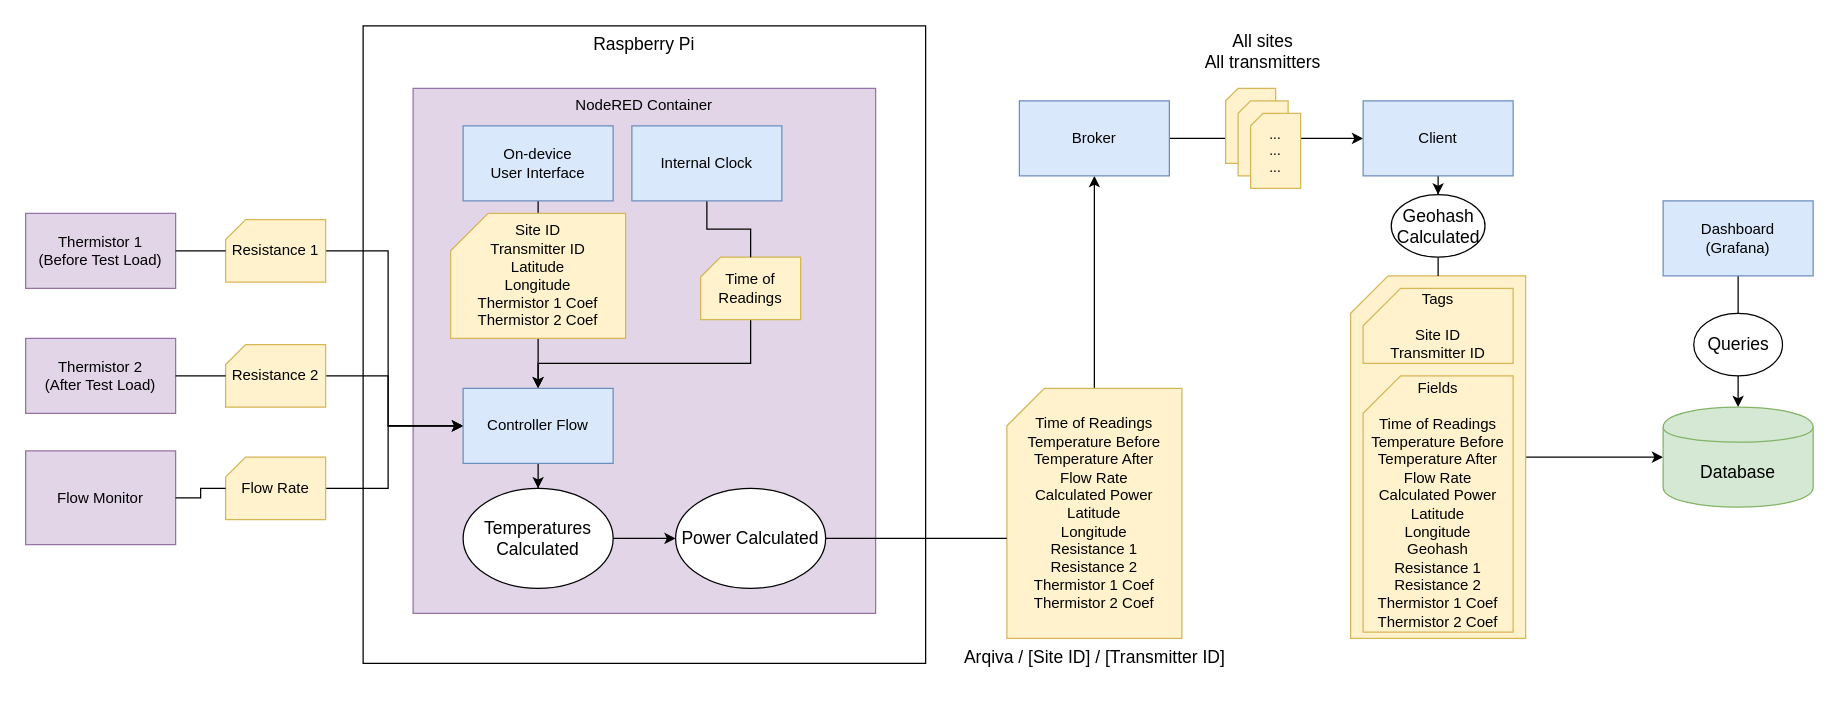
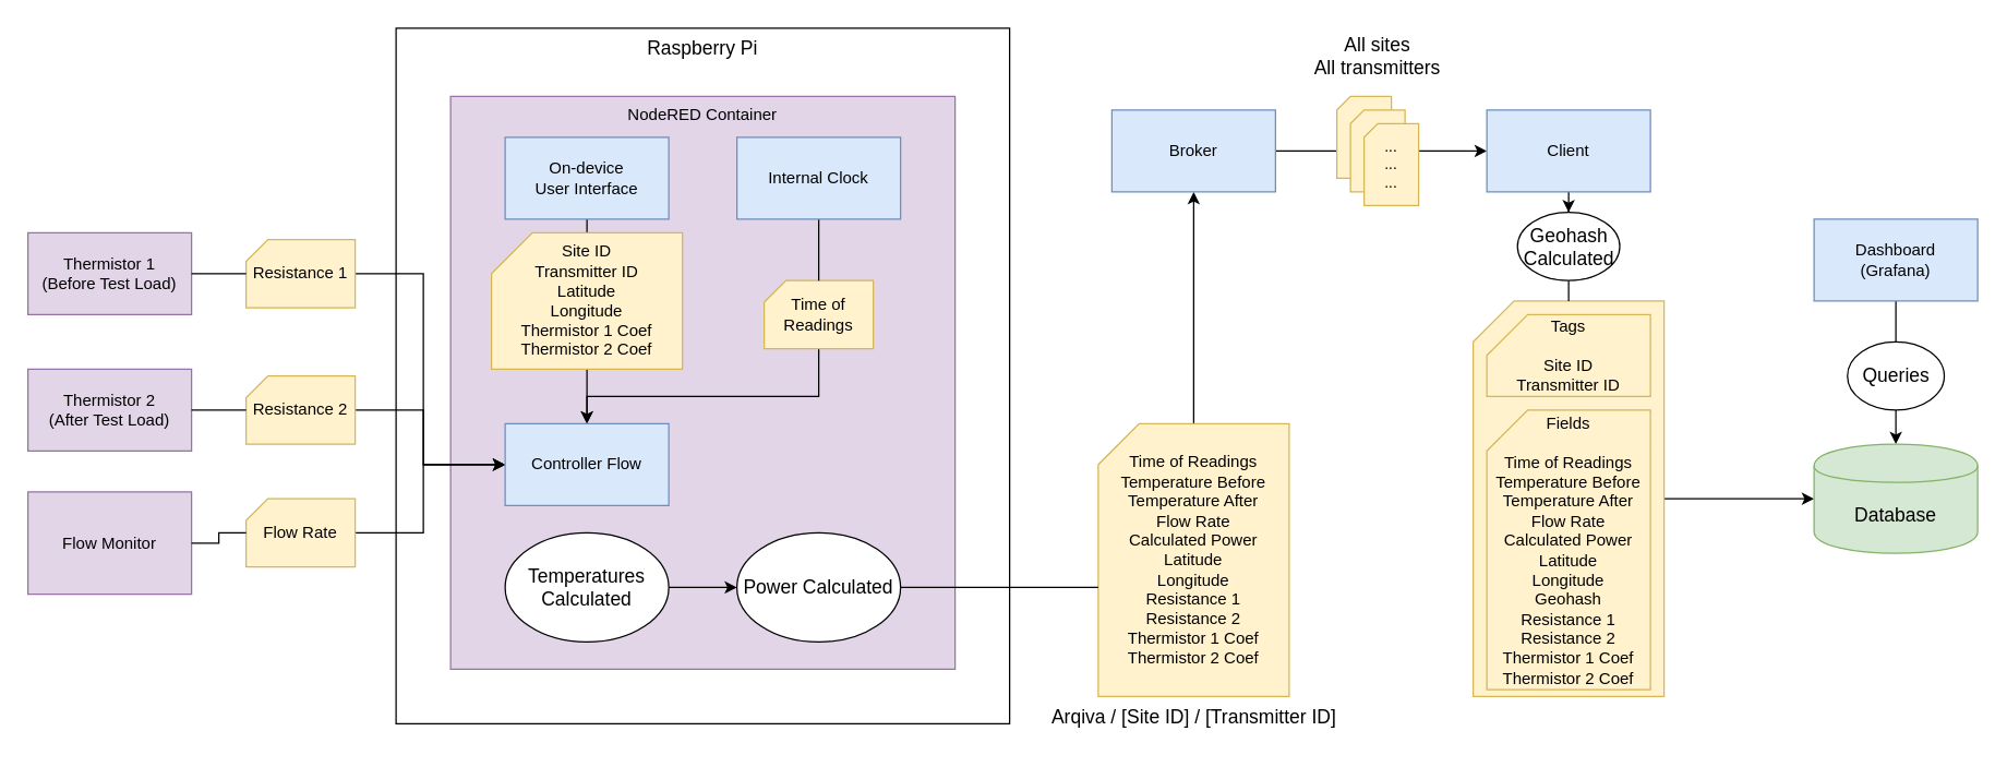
- <mxCell id="40" value="Internal Clock" style="rounded=0;whiteSpace=wrap;html=1;fillColor=#dae8fc;strokeColor=#6c8ebf;" parent="1" vertex="1"><mxGeometry x="505" y="100" width="120" height="60" as="geometry" /></mxCell>
+ <mxCell id="40" value="Internal Clock" style="rounded=0;whiteSpace=wrap;html=1;fillColor=#dae8fc;strokeColor=#6c8ebf;" parent="1" vertex="1"><mxGeometry x="540" y="100" width="120" height="60" as="geometry" /></mxCell>
- <mxCell id="37" style="edgeStyle=orthogonalEdgeStyle;rounded=0;jumpSize=5;orthogonalLoop=1;jettySize=auto;html=1;endArrow=classic;endFill=1;strokeWidth=1;fontSize=14;" parent="1" source="38" target="32" edge="1"><mxGeometry relative="1" as="geometry" /></mxCell>
